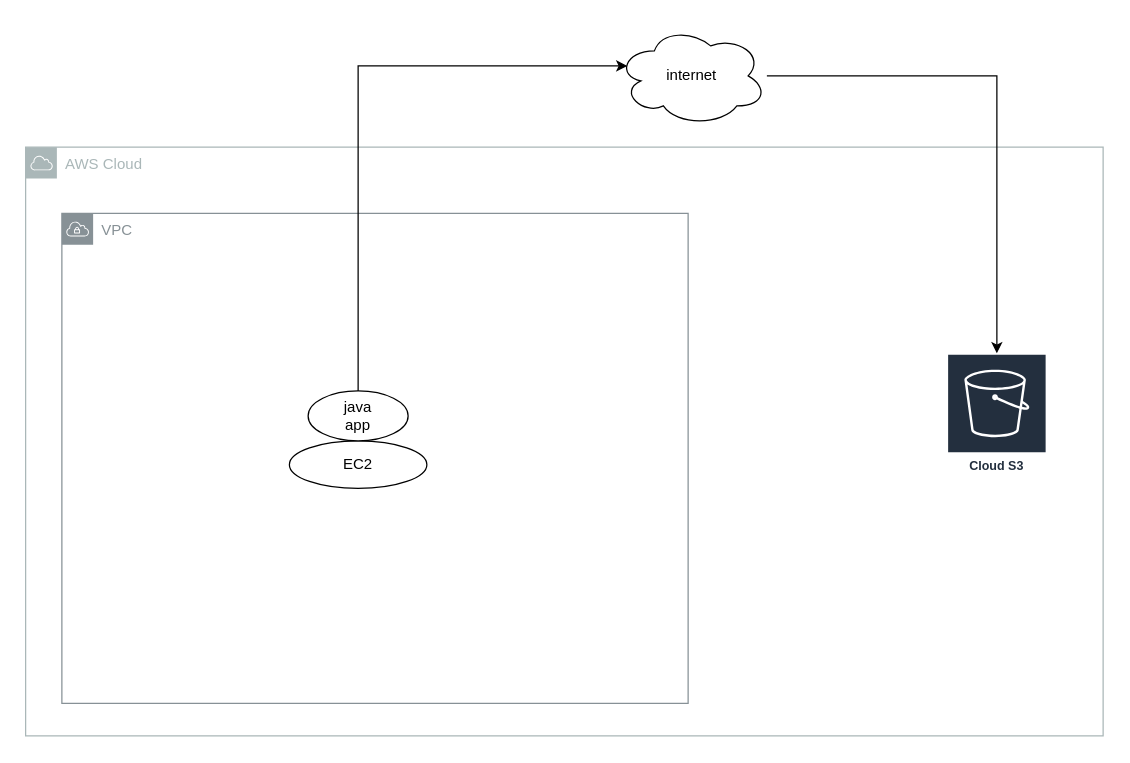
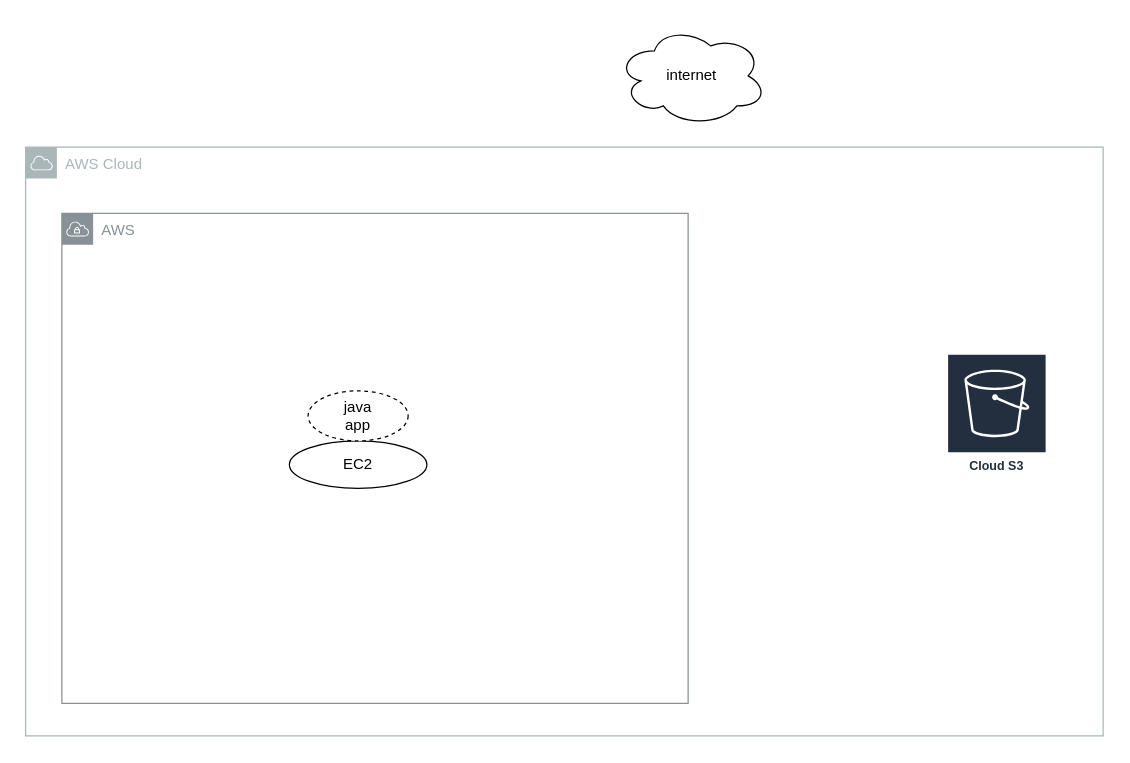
- <mxCell id="8" style="edgeStyle=orthogonalEdgeStyle;rounded=0;orthogonalLoop=1;jettySize=auto;html=1;" edge="1" parent="1" source="9" target="4"><mxGeometry relative="1" as="geometry" /></mxCell>
- <mxCell id="6" style="edgeStyle=orthogonalEdgeStyle;rounded=0;orthogonalLoop=1;jettySize=auto;html=1;entryX=0.07;entryY=0.4;entryDx=0;entryDy=0;entryPerimeter=0;" edge="1" parent="1" source="7" target="9"><mxGeometry relative="1" as="geometry"><Array as="points"><mxPoint x="286" y="52" /></Array></mxGeometry></mxCell>
- <mxCell id="3" value="VPC" style="sketch=0;outlineConnect=0;gradientColor=none;html=1;whiteSpace=wrap;fontSize=12;fontStyle=0;shape=mxgraph.aws4.group;grIcon=mxgraph.aws4.group_vpc;strokeColor=#879196;fillColor=none;verticalAlign=top;align=left;spacingLeft=30;fontColor=#879196;dashed=0;" vertex="1" parent="1"><mxGeometry x="49" y="170" width="501" height="392" as="geometry" /></mxCell>
+ <mxCell id="3" value="AWS" style="sketch=0;outlineConnect=0;gradientColor=none;html=1;whiteSpace=wrap;fontSize=12;fontStyle=0;shape=mxgraph.aws4.group;grIcon=mxgraph.aws4.group_vpc;strokeColor=#879196;fillColor=none;verticalAlign=top;align=left;spacingLeft=30;fontColor=#879196;dashed=0;" vertex="1" parent="1"><mxGeometry x="49" y="170" width="501" height="392" as="geometry" /></mxCell>
- <mxCell id="7" value="java&lt;br&gt;app" style="ellipse;whiteSpace=wrap;html=1;" vertex="1" parent="1"><mxGeometry x="246" y="312" width="80" height="40" as="geometry" /></mxCell>
+ <mxCell id="7" value="java&lt;br&gt;app" style="ellipse;whiteSpace=wrap;html=1;dashed=1;" vertex="1" parent="1"><mxGeometry x="246" y="312" width="80" height="40" as="geometry" /></mxCell>
